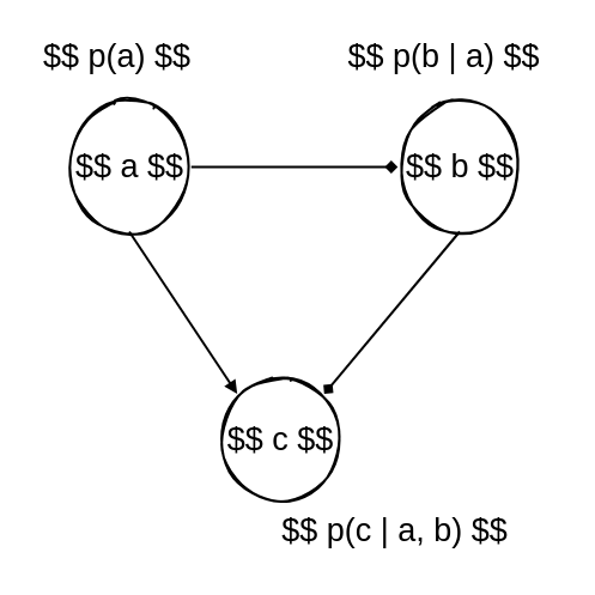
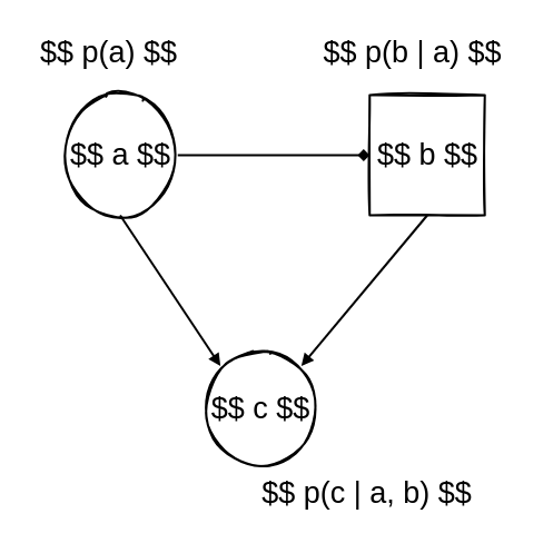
- <mxCell id="2" value="&lt;font style=&quot;font-size: 27px&quot;&gt;$$ b $$&lt;/font&gt;" style="ellipse;whiteSpace=wrap;html=1;strokeWidth=2;fillWeight=2;hachureGap=8;fillColor=none;fillStyle=solid;sketch=1;" vertex="1" parent="1"><mxGeometry x="331.75" y="85" width="103.5" height="108.0" as="geometry" /></mxCell>
+ <mxCell id="2" value="&lt;font style=&quot;font-size: 27px&quot;&gt;$$ b $$&lt;/font&gt;" style="whiteSpace=wrap;html=1;strokeWidth=2;fillWeight=2;hachureGap=8;fillColor=none;fillStyle=solid;sketch=1;rounded=0;" vertex="1" parent="1"><mxGeometry x="331.75" y="85" width="103.5" height="108.0" as="geometry" /></mxCell>
- <mxCell id="12" value="" style="endArrow=diamond;html=1;exitX=0.5;exitY=1;exitDx=0;exitDy=0;entryX=1;entryY=0;entryDx=0;entryDy=0;endFill=1;strokeWidth=2;" edge="1" parent="10" source="2" target="4"><mxGeometry width="50" height="50" relative="1" as="geometry"><mxPoint x="207.124" y="171.952" as="sourcePoint" /><mxPoint x="308.75" y="251.992" as="targetPoint" /></mxGeometry></mxCell>
+ <mxCell id="12" value="" style="endArrow=block;html=1;exitX=0.5;exitY=1;exitDx=0;exitDy=0;entryX=1;entryY=0;entryDx=0;entryDy=0;endFill=1;strokeWidth=2;" edge="1" parent="10" source="2" target="4"><mxGeometry width="50" height="50" relative="1" as="geometry"><mxPoint x="207.124" y="171.952" as="sourcePoint" /><mxPoint x="308.75" y="251.992" as="targetPoint" /></mxGeometry></mxCell>
